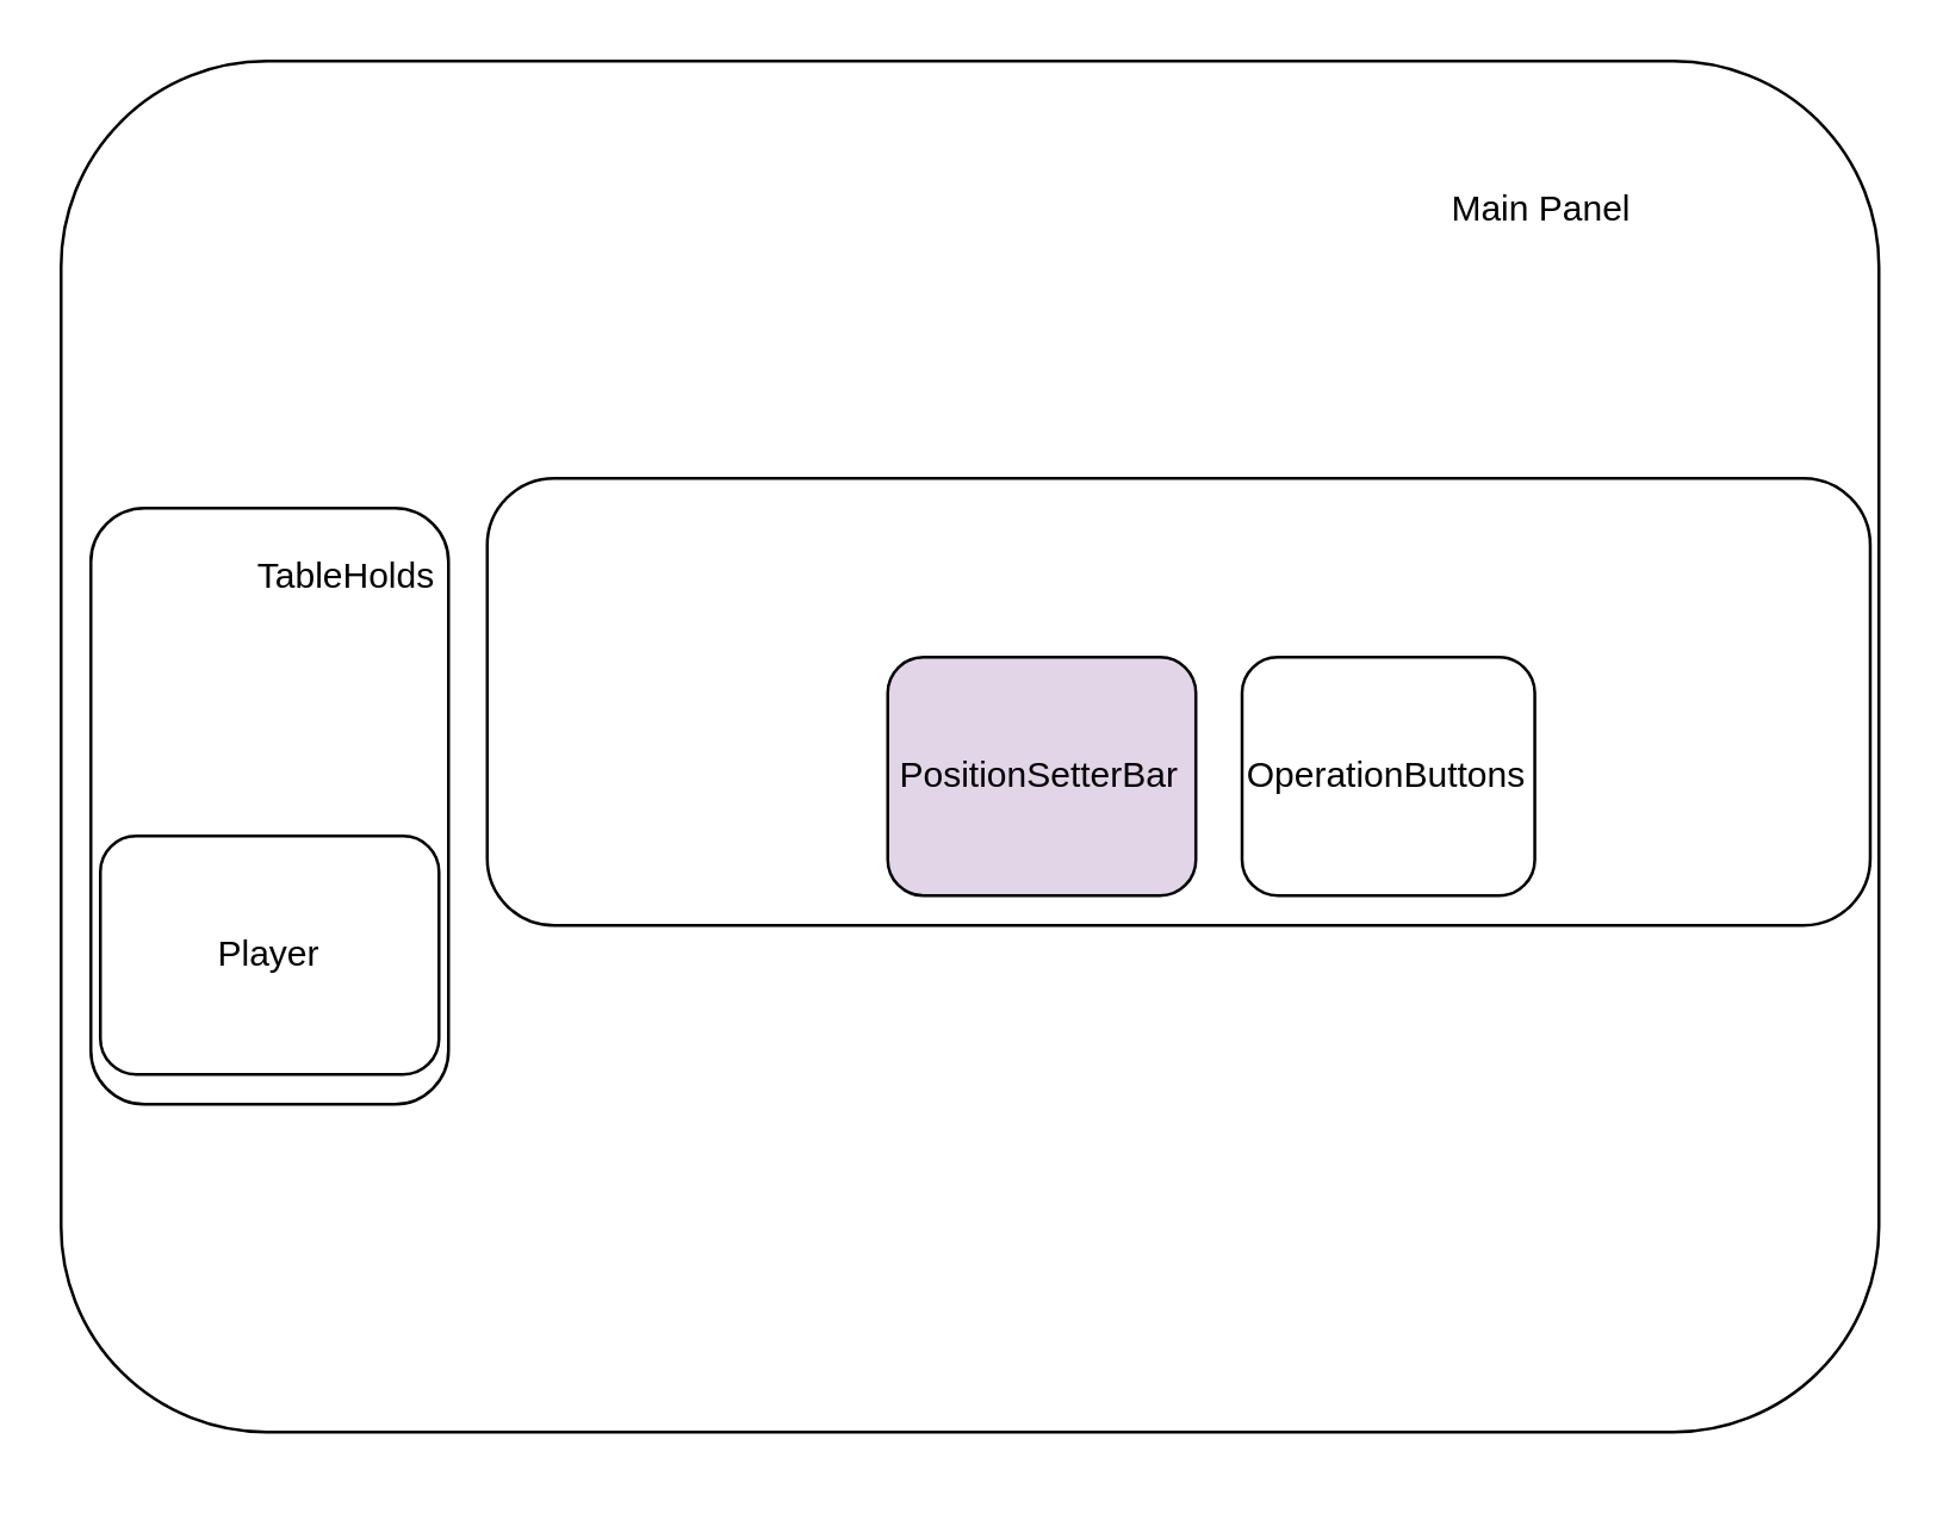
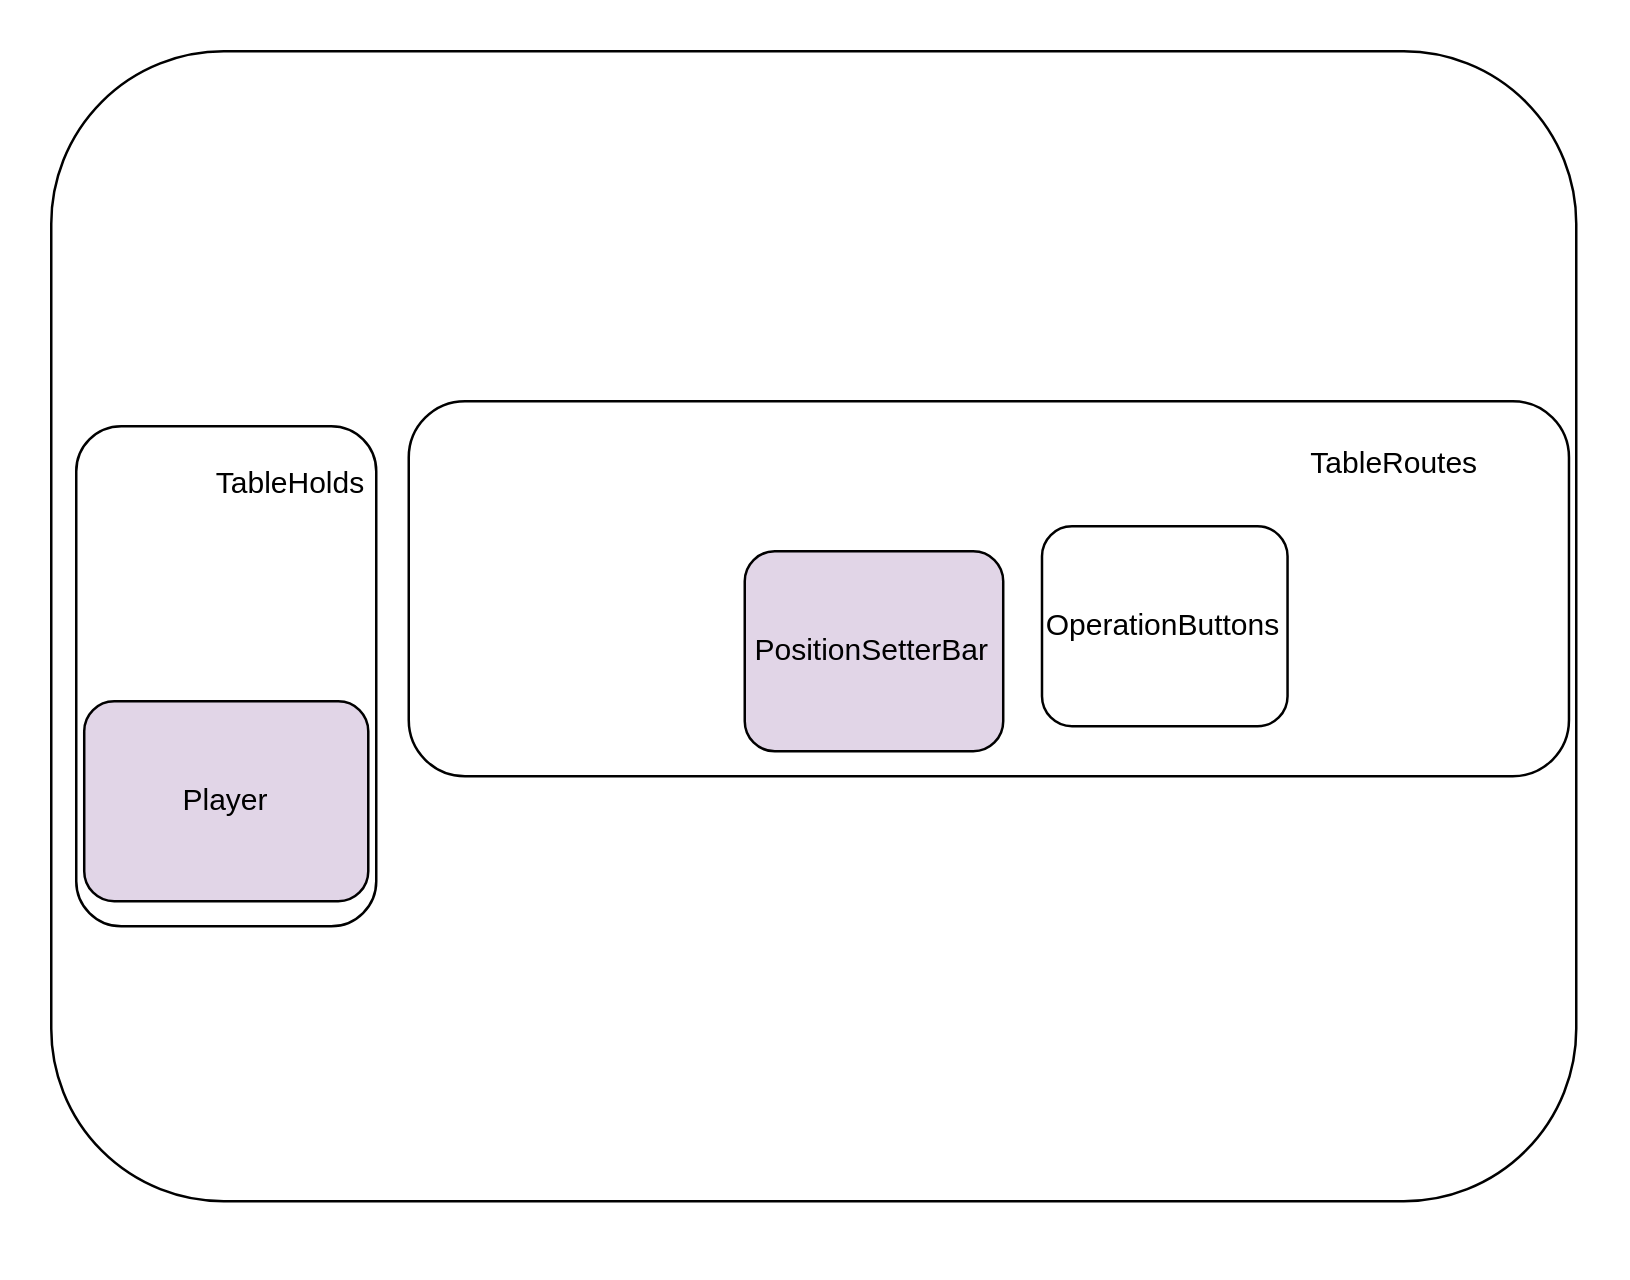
- <mxCell id="4" value="Main Panel" style="text;html=1;strokeColor=none;fillColor=none;align=center;verticalAlign=middle;whiteSpace=wrap;rounded=0;" parent="2" vertex="1"><mxGeometry x="433.421" y="28.75" width="128.421" height="43.125" as="geometry" /></mxCell>
+ <mxCell id="8" value="TableRoutes" style="text;html=1;strokeColor=none;fillColor=none;align=center;verticalAlign=middle;whiteSpace=wrap;rounded=0;" parent="7" vertex="1"><mxGeometry x="323.456" width="112.506" height="30" as="geometry" /></mxCell>
- <mxCell id="10" value="OperationButtons" style="rounded=1;whiteSpace=wrap;html=1;" parent="7" vertex="1"><mxGeometry x="239.244" y="50" width="98.22" height="80" as="geometry" /></mxCell>
+ <mxCell id="10" value="OperationButtons" style="rounded=1;whiteSpace=wrap;html=1;" parent="7" vertex="1"><mxGeometry x="239.244" y="40" width="98.22" height="80" as="geometry" /></mxCell>
- <mxCell id="14" value="Player" style="rounded=1;whiteSpace=wrap;html=1;" parent="11" vertex="1"><mxGeometry x="3.186" y="110" width="113.624" height="80" as="geometry" /></mxCell>
+ <mxCell id="14" value="Player" style="rounded=1;whiteSpace=wrap;html=1;fillColor=#e1d5e7;" parent="11" vertex="1"><mxGeometry x="3.186" y="110" width="113.624" height="80" as="geometry" /></mxCell>
